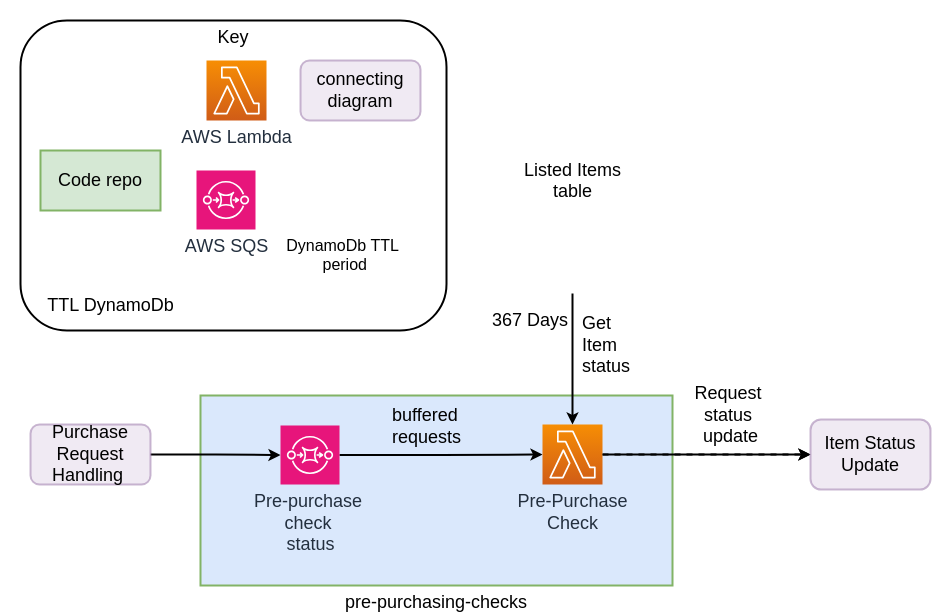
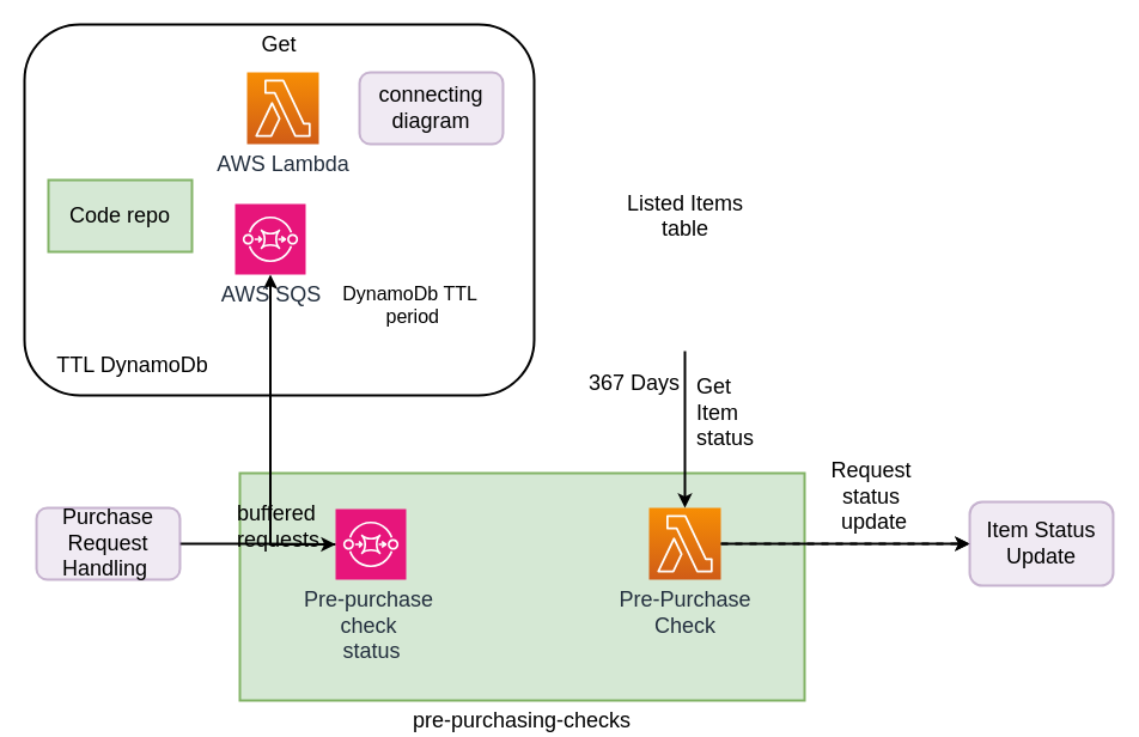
- <mxCell id="3" value="Key" style="rounded=1;whiteSpace=wrap;html=1;labelPosition=center;verticalLabelPosition=middle;align=center;verticalAlign=top;fontSize=18;labelBackgroundColor=none;strokeWidth=2;" vertex="1" parent="1"><mxGeometry x="20" y="20" width="426" height="310" as="geometry" /></mxCell>
+ <mxCell id="3" value="Get" style="rounded=1;whiteSpace=wrap;html=1;labelPosition=center;verticalLabelPosition=middle;align=center;verticalAlign=top;fontSize=18;labelBackgroundColor=none;strokeWidth=2;" vertex="1" parent="1"><mxGeometry x="20" y="20" width="426" height="310" as="geometry" /></mxCell>
- <mxCell id="7" value="buffered&lt;div&gt;requests&lt;/div&gt;" style="edgeStyle=orthogonalEdgeStyle;rounded=0;orthogonalLoop=1;jettySize=auto;html=1;entryX=0;entryY=0.5;entryDx=0;entryDy=0;entryPerimeter=0;fontSize=18;labelBackgroundColor=none;strokeWidth=2;align=left;" edge="1" parent="1" source="10" target="9"><mxGeometry x="-0.499" y="30" relative="1" as="geometry"><mxPoint x="582" y="455" as="sourcePoint" /><mxPoint x="626" y="455.471" as="targetPoint" /><mxPoint y="1" as="offset" /></mxGeometry></mxCell>
+ <mxCell id="7" value="buffered&lt;div&gt;requests&lt;/div&gt;" style="edgeStyle=orthogonalEdgeStyle;rounded=0;orthogonalLoop=1;jettySize=auto;html=1;fontSize=18;labelBackgroundColor=none;strokeWidth=2;align=left;" edge="1" parent="1" source="10" target="17"><mxGeometry x="-0.499" y="30" relative="1" as="geometry"><mxPoint x="582" y="455" as="sourcePoint" /><mxPoint x="626" y="455.471" as="targetPoint" /><mxPoint y="1" as="offset" /></mxGeometry></mxCell>
- <mxCell id="2" value="pre-purchasing-checks" style="rounded=0;whiteSpace=wrap;html=1;fillColor=#dae8fc;strokeColor=#82b366;labelPosition=center;verticalLabelPosition=bottom;align=center;verticalAlign=top;fontSize=18;labelBackgroundColor=none;strokeWidth=2;" vertex="1" parent="1"><mxGeometry x="200" y="395" width="472" height="190" as="geometry" /></mxCell>
+ <mxCell id="2" value="pre-purchasing-checks" style="rounded=0;whiteSpace=wrap;html=1;fillColor=#d5e8d4;strokeColor=#82b366;labelPosition=center;verticalLabelPosition=bottom;align=center;verticalAlign=top;fontSize=18;labelBackgroundColor=none;strokeWidth=2;" vertex="1" parent="1"><mxGeometry x="200" y="395" width="472" height="190" as="geometry" /></mxCell>
